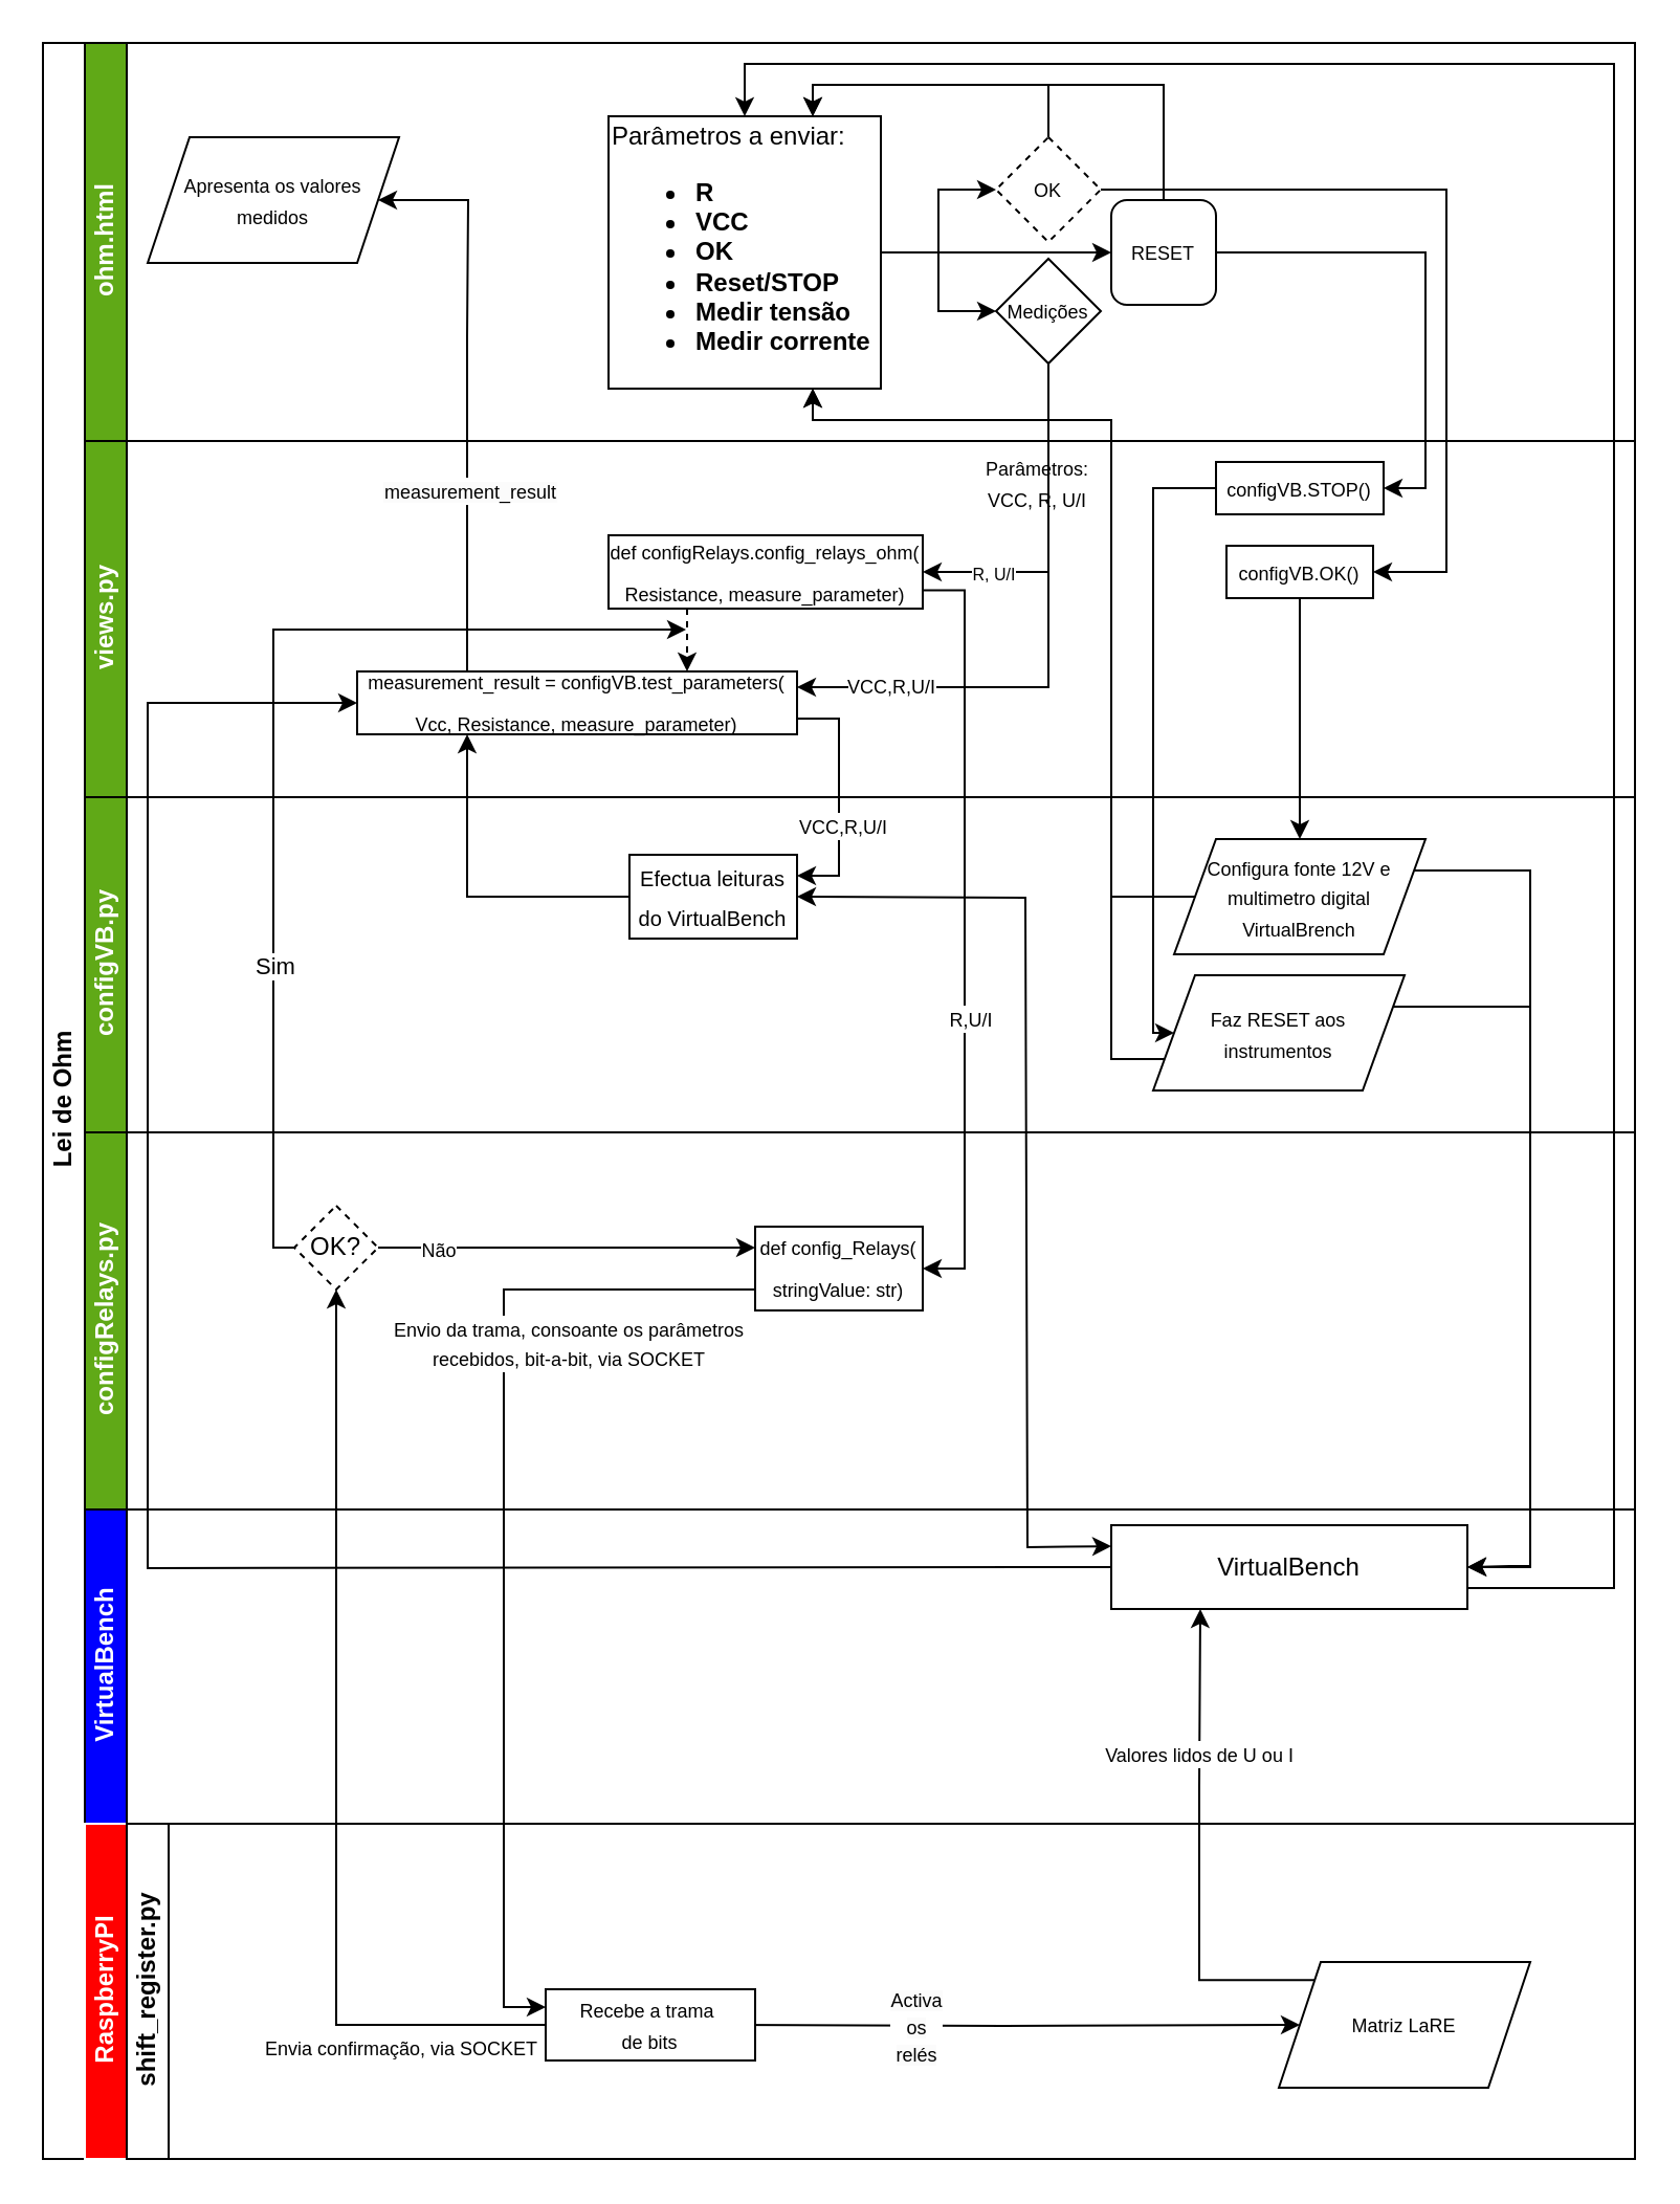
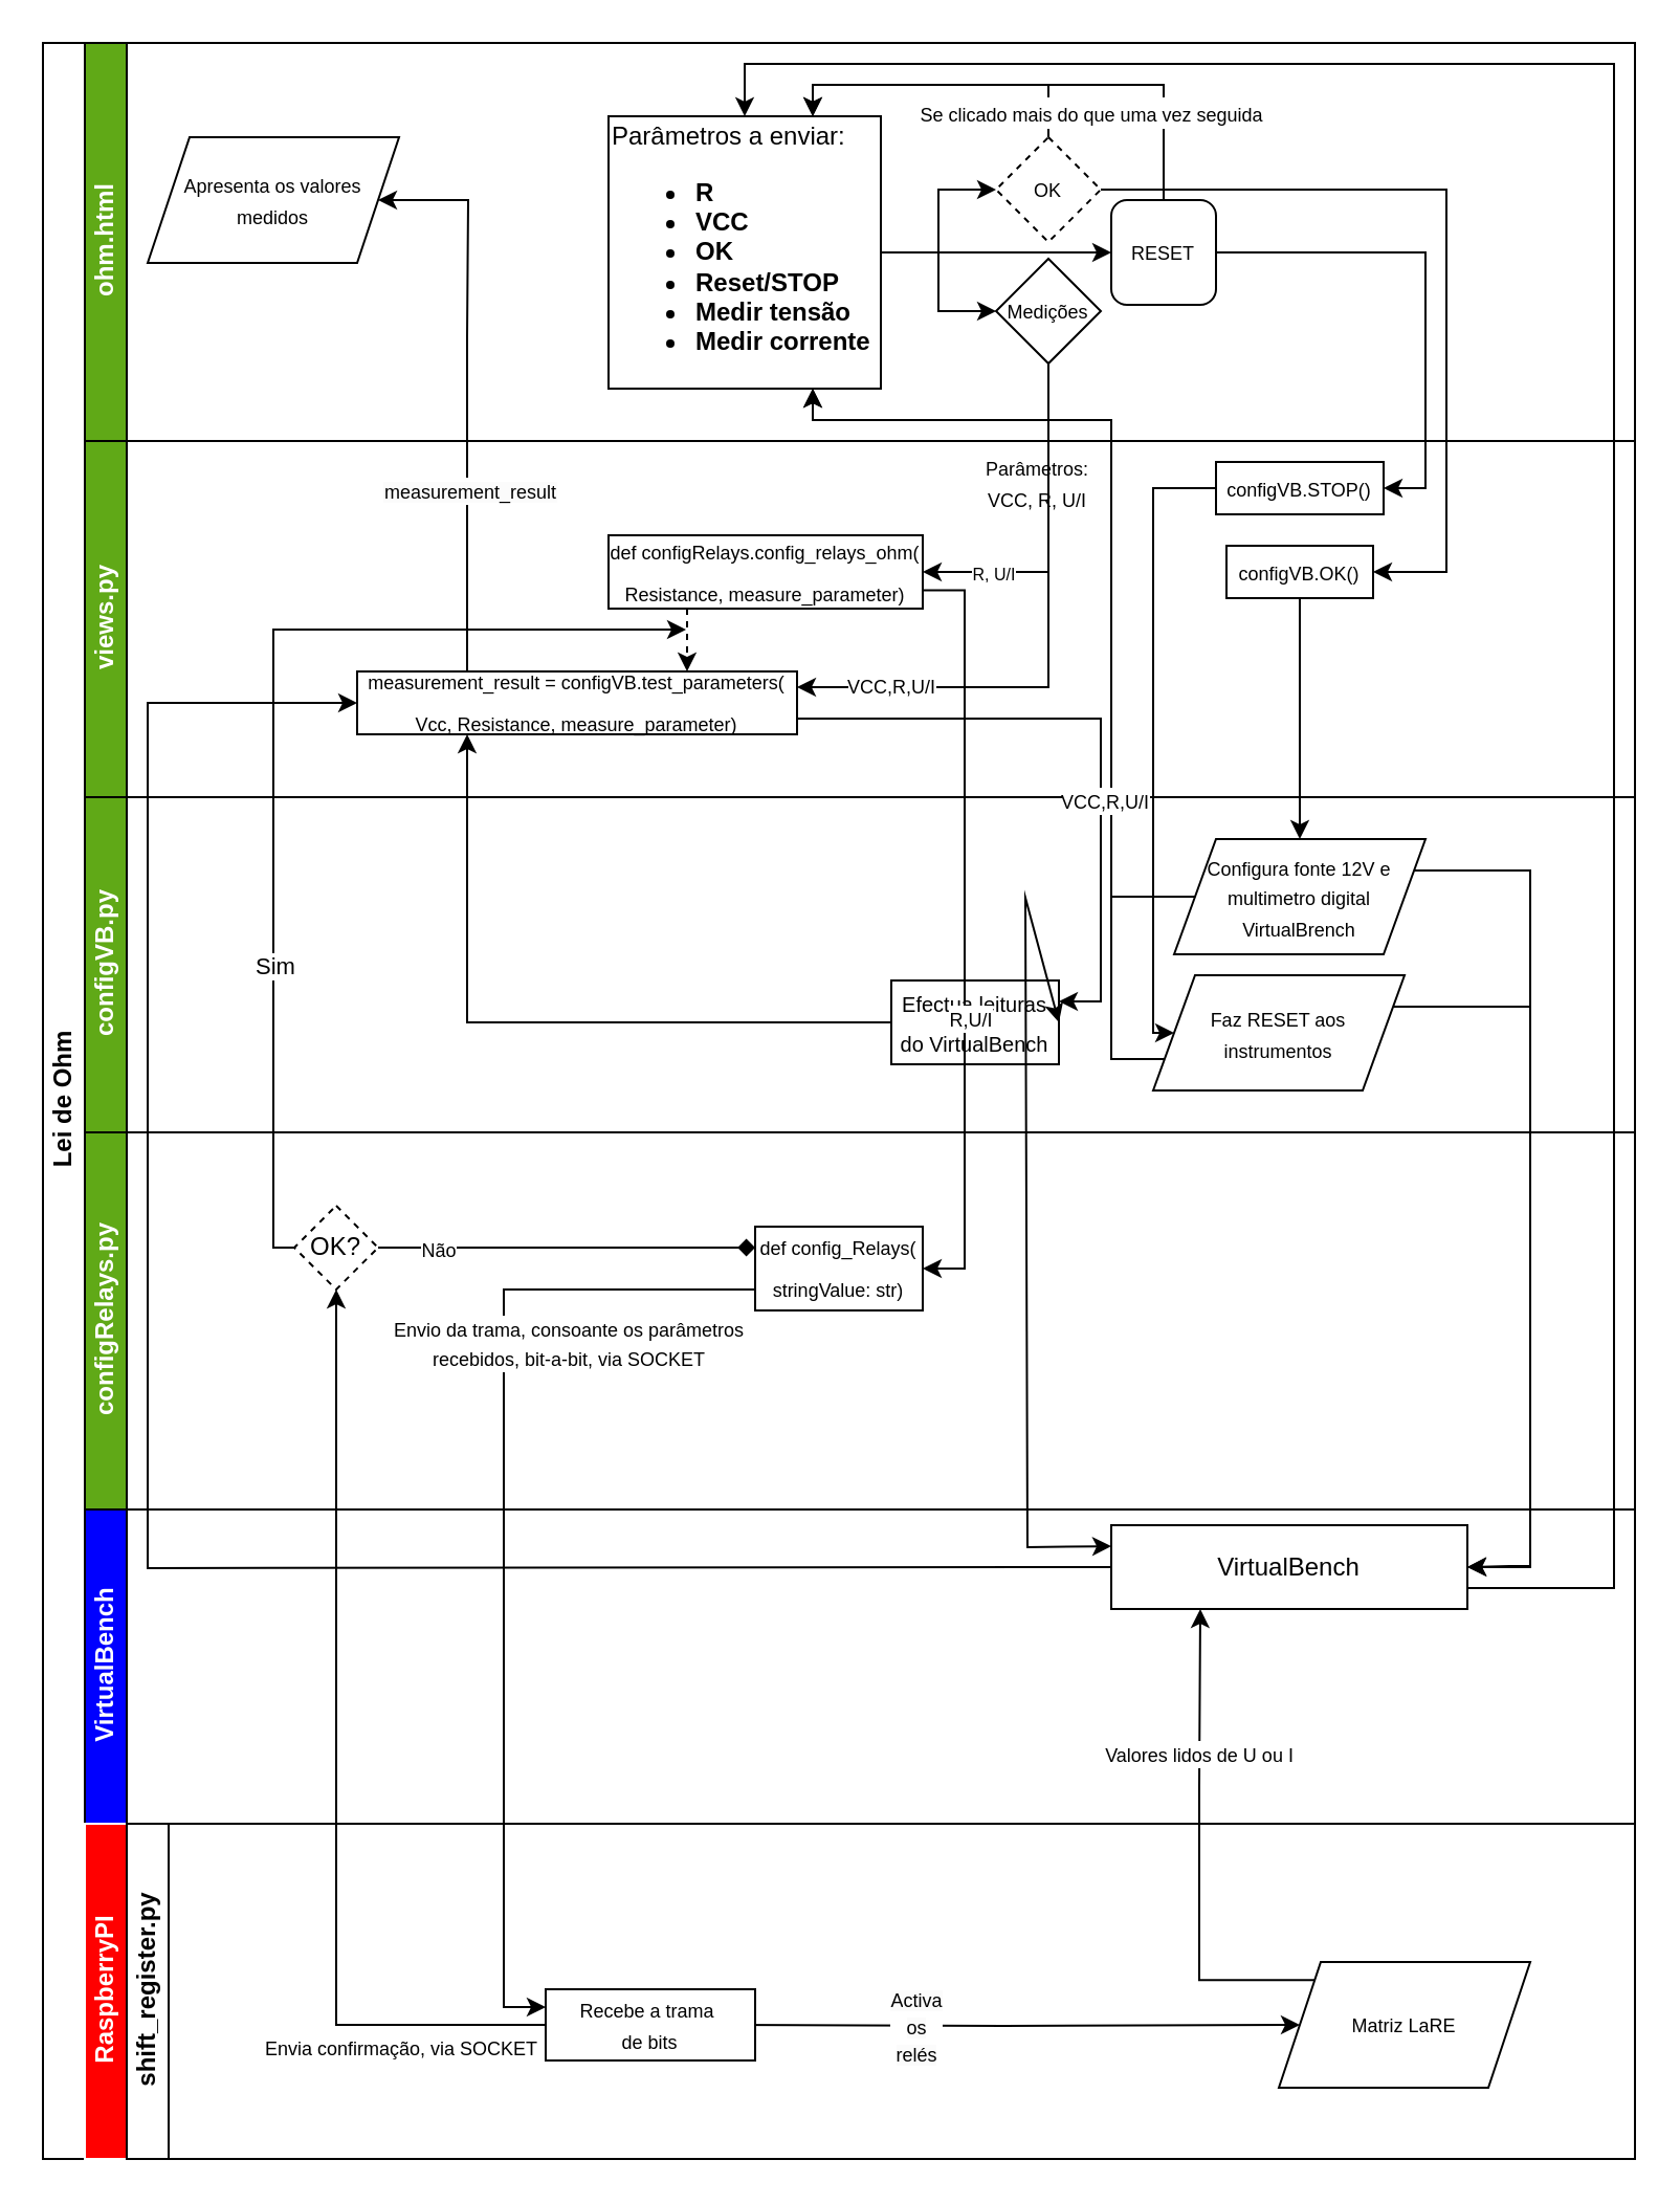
+ <mxCell id="13" value="&lt;font style=&quot;font-size: 9px;&quot;&gt;Se clicado mais do que uma vez seguida&lt;/font&gt;" style="text;html=1;align=center;verticalAlign=middle;whiteSpace=wrap;rounded=0;fillColor=#FFFFFF;" vertex="1" parent="3"><mxGeometry x="391" y="26" width="180" height="15" as="geometry" /></mxCell>
- <mxCell id="25" value="&lt;div style=&quot;line-height: 19px;&quot;&gt;&lt;font size=&quot;1&quot;&gt;Efectua leituras do VirtualBench&lt;/font&gt;&lt;/div&gt;" style="rounded=0;whiteSpace=wrap;html=1;" vertex="1" parent="22"><mxGeometry x="260" y="27.5" width="80" height="40" as="geometry" /></mxCell>
+ <mxCell id="25" value="&lt;div style=&quot;line-height: 19px;&quot;&gt;&lt;font size=&quot;1&quot;&gt;Efectua leituras do VirtualBench&lt;/font&gt;&lt;/div&gt;" style="rounded=0;whiteSpace=wrap;html=1;" vertex="1" parent="22"><mxGeometry x="385" y="87.5" width="80" height="40" as="geometry" /></mxCell>
- <mxCell id="43" style="edgeStyle=orthogonalEdgeStyle;rounded=0;orthogonalLoop=1;jettySize=auto;html=1;exitX=1;exitY=0.5;exitDx=0;exitDy=0;entryX=0;entryY=0.25;entryDx=0;entryDy=0;" edge="1" parent="41" source="45" target="42"><mxGeometry relative="1" as="geometry" /></mxCell>
+ <mxCell id="43" style="edgeStyle=orthogonalEdgeStyle;rounded=0;orthogonalLoop=1;jettySize=auto;html=1;exitX=1;exitY=0.5;exitDx=0;exitDy=0;entryX=0;entryY=0.25;entryDx=0;entryDy=0;endArrow=diamond;" edge="1" parent="41" source="45" target="42"><mxGeometry relative="1" as="geometry" /></mxCell>
